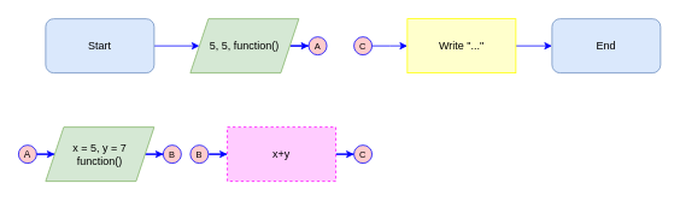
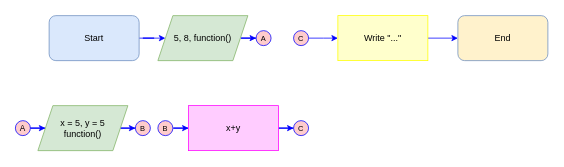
- <mxCell id="3" value="Start" style="rounded=1;whiteSpace=wrap;html=1;fillColor=#dae8fc;strokeColor=#6c8ebf;" parent="1" vertex="1"><mxGeometry x="50" y="20" width="120" height="60" as="geometry" /></mxCell>
+ <mxCell id="3" value="Start" style="rounded=1;whiteSpace=wrap;html=1;fillColor=#dae8fc;strokeColor=#6c8ebf;" parent="1" vertex="1"><mxGeometry x="65" y="20" width="120" height="60" as="geometry" /></mxCell>
- <mxCell id="5" value="5, 5, function()" style="shape=parallelogram;perimeter=parallelogramPerimeter;whiteSpace=wrap;html=1;fixedSize=1;fillColor=#d5e8d4;strokeColor=#82b366;" parent="1" vertex="1"><mxGeometry x="210" y="20" width="120" height="60" as="geometry" /></mxCell>
+ <mxCell id="5" value="5, 8, function()" style="shape=parallelogram;perimeter=parallelogramPerimeter;whiteSpace=wrap;html=1;fixedSize=1;fillColor=#d5e8d4;strokeColor=#82b366;" parent="1" vertex="1"><mxGeometry x="210" y="20" width="120" height="60" as="geometry" /></mxCell>
- <mxCell id="21" value="End" style="rounded=1;whiteSpace=wrap;html=1;fillColor=#dae8fc;strokeColor=#6c8ebf;" vertex="1" parent="1"><mxGeometry x="610" y="20" width="120" height="60" as="geometry" /></mxCell>
+ <mxCell id="21" value="End" style="rounded=1;whiteSpace=wrap;html=1;fillColor=#fff2cc;strokeColor=#6c8ebf;" vertex="1" parent="1"><mxGeometry x="610" y="20" width="120" height="60" as="geometry" /></mxCell>
- <mxCell id="9" value="x = 5, y = 7 &lt;br&gt;function()" style="shape=parallelogram;perimeter=parallelogramPerimeter;whiteSpace=wrap;html=1;fixedSize=1;fillColor=#d5e8d4;strokeColor=#82b366;" vertex="1" parent="1"><mxGeometry x="50" y="140" width="120" height="60" as="geometry" /></mxCell>
+ <mxCell id="9" value="x = 5, y = 5 &lt;br&gt;function()" style="shape=parallelogram;perimeter=parallelogramPerimeter;whiteSpace=wrap;html=1;fixedSize=1;fillColor=#d5e8d4;strokeColor=#82b366;" vertex="1" parent="1"><mxGeometry x="50" y="140" width="120" height="60" as="geometry" /></mxCell>
- <mxCell id="15" value="x+y" style="rounded=0;whiteSpace=wrap;html=1;fillColor=#FFCCFF;strokeColor=#FF00FF;dashed=1;" vertex="1" parent="1"><mxGeometry x="250.92" y="140" width="120" height="60" as="geometry" /></mxCell>
+ <mxCell id="15" value="x+y" style="rounded=0;whiteSpace=wrap;html=1;fillColor=#FFCCFF;strokeColor=#FF00FF;" vertex="1" parent="1"><mxGeometry x="250.92" y="140" width="120" height="60" as="geometry" /></mxCell>
